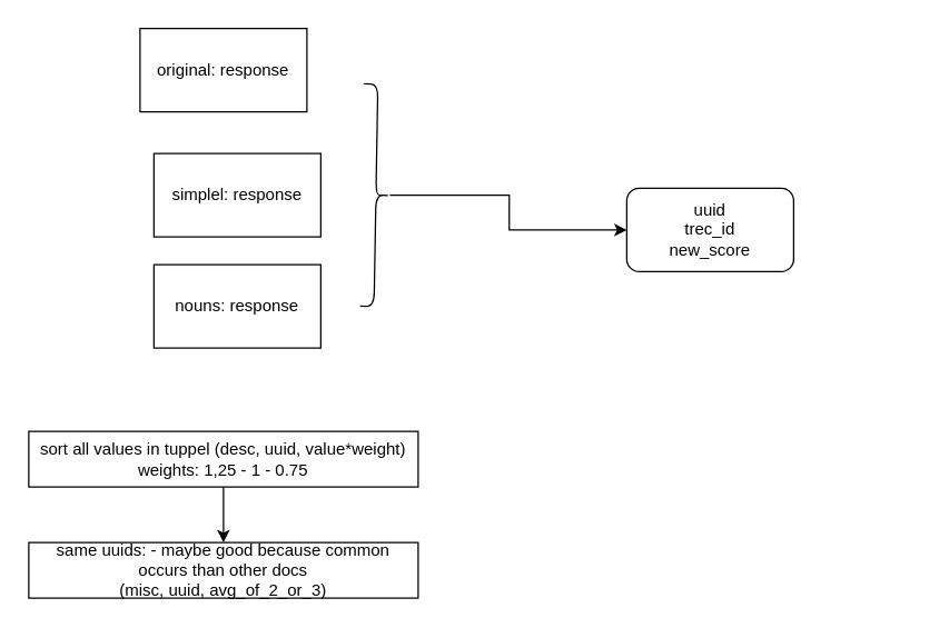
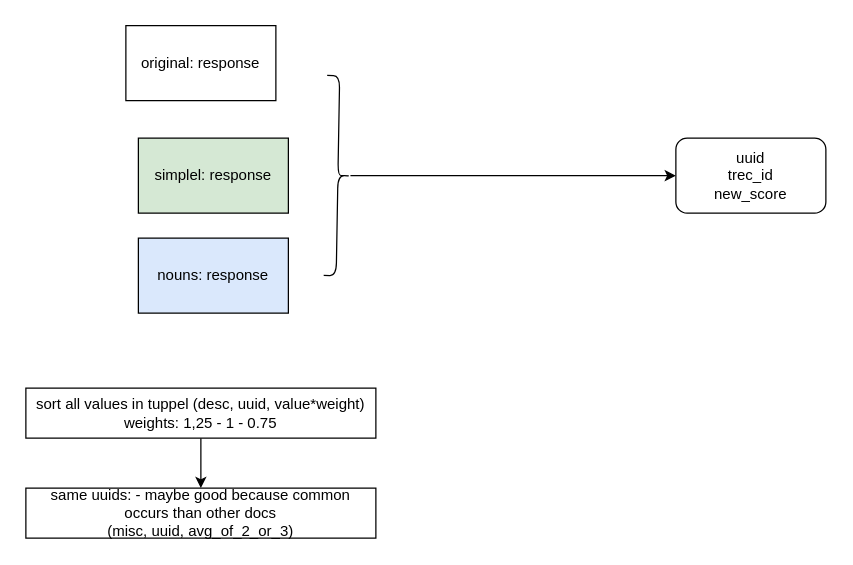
- <mxCell id="3" value="simplel: response" style="rounded=0;whiteSpace=wrap;html=1;" parent="1" vertex="1"><mxGeometry x="110" y="110" width="120" height="60" as="geometry" /></mxCell>
+ <mxCell id="3" value="simplel: response" style="rounded=0;whiteSpace=wrap;html=1;fillColor=#d5e8d4;" parent="1" vertex="1"><mxGeometry x="110" y="110" width="120" height="60" as="geometry" /></mxCell>
- <mxCell id="10" value="uuid&lt;br&gt;trec_id&lt;br&gt;new_score" style="whiteSpace=wrap;html=1;rounded=1;" vertex="1" parent="1"><mxGeometry x="450" y="135" width="120" height="60" as="geometry" /></mxCell>
+ <mxCell id="10" value="uuid&lt;br&gt;trec_id&lt;br&gt;new_score" style="whiteSpace=wrap;html=1;rounded=1;" vertex="1" parent="1"><mxGeometry x="540" y="110" width="120" height="60" as="geometry" /></mxCell>
- <mxCell id="4" value="nouns: response" style="rounded=0;whiteSpace=wrap;html=1;" parent="1" vertex="1"><mxGeometry x="110" y="190" width="120" height="60" as="geometry" /></mxCell>
+ <mxCell id="4" value="nouns: response" style="rounded=0;whiteSpace=wrap;html=1;fillColor=#dae8fc;" parent="1" vertex="1"><mxGeometry x="110" y="190" width="120" height="60" as="geometry" /></mxCell>
